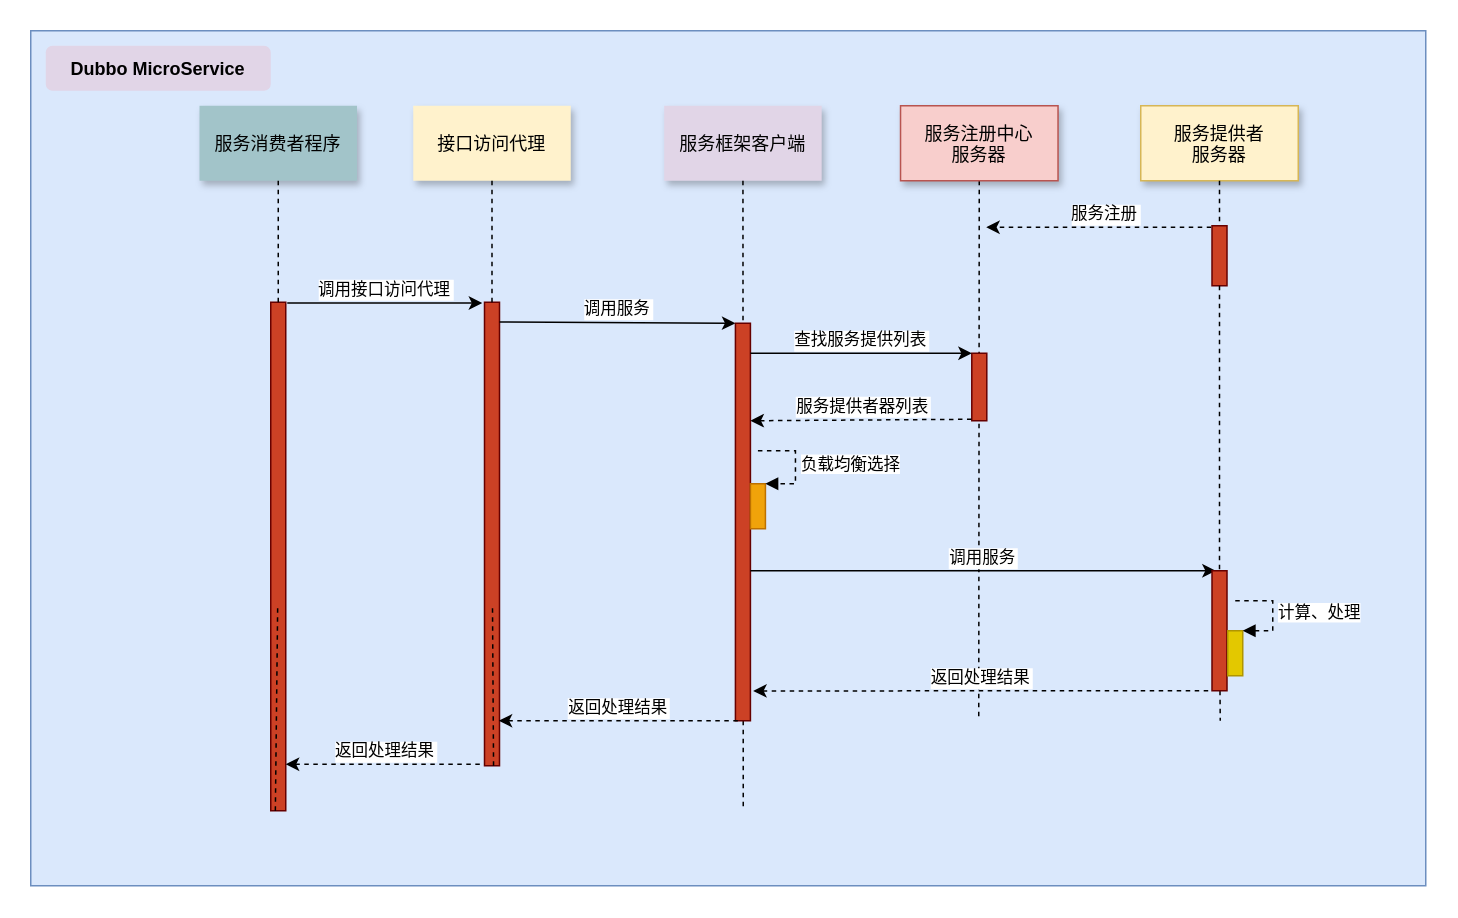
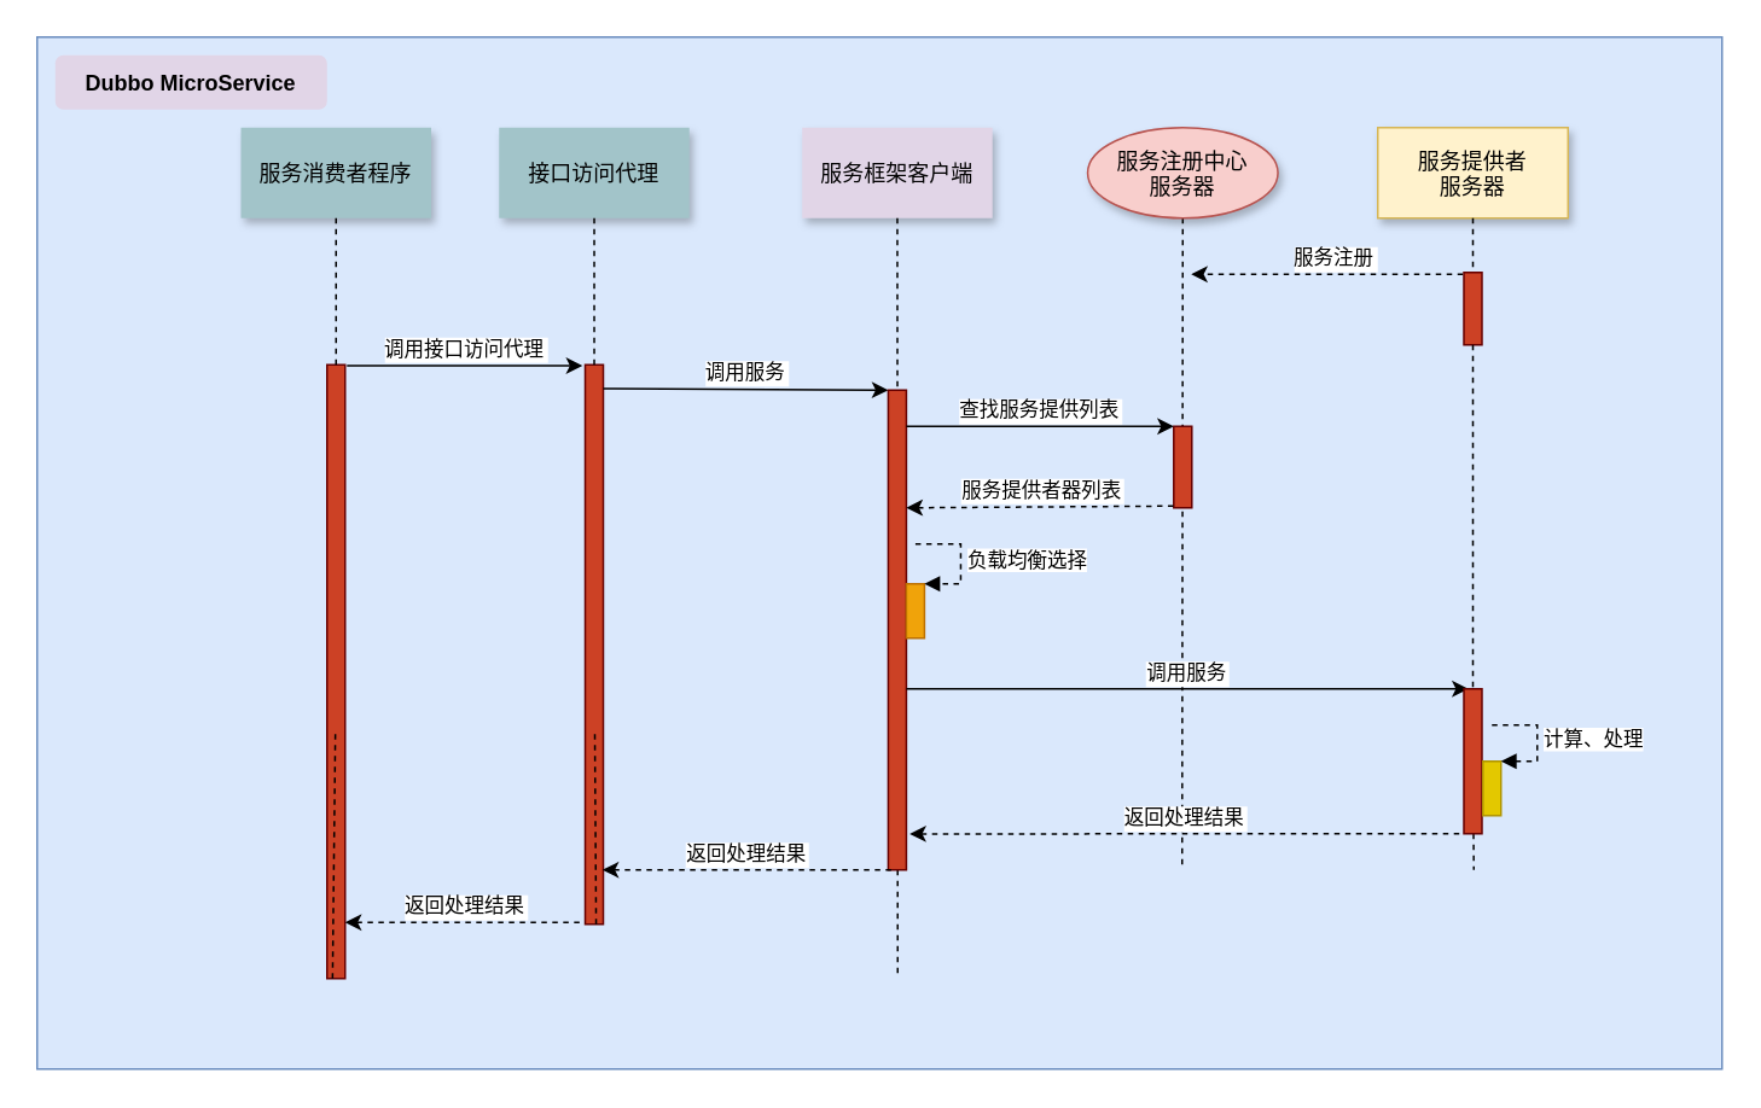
- <mxCell id="7" value="接口访问代理" style="shadow=1;fillColor=#fff2cc;strokeColor=none;" parent="1" vertex="1"><mxGeometry x="275" y="70" width="105" height="50" as="geometry" /></mxCell>
+ <mxCell id="7" value="接口访问代理" style="shadow=1;fillColor=#A2C4C9;strokeColor=none" parent="1" vertex="1"><mxGeometry x="275" y="70" width="105" height="50" as="geometry" /></mxCell>
- <mxCell id="15" value="服务注册中心&#10;服务器" style="shadow=1;fillColor=#f8cecc;strokeColor=#b85450;" parent="1" vertex="1"><mxGeometry x="599.86" y="70" width="105" height="50" as="geometry" /></mxCell>
+ <mxCell id="15" value="服务注册中心&#10;服务器" style="ellipse;shadow=1;fillColor=#f8cecc;strokeColor=#b85450;" parent="1" vertex="1"><mxGeometry x="599.86" y="70" width="105" height="50" as="geometry" /></mxCell>
